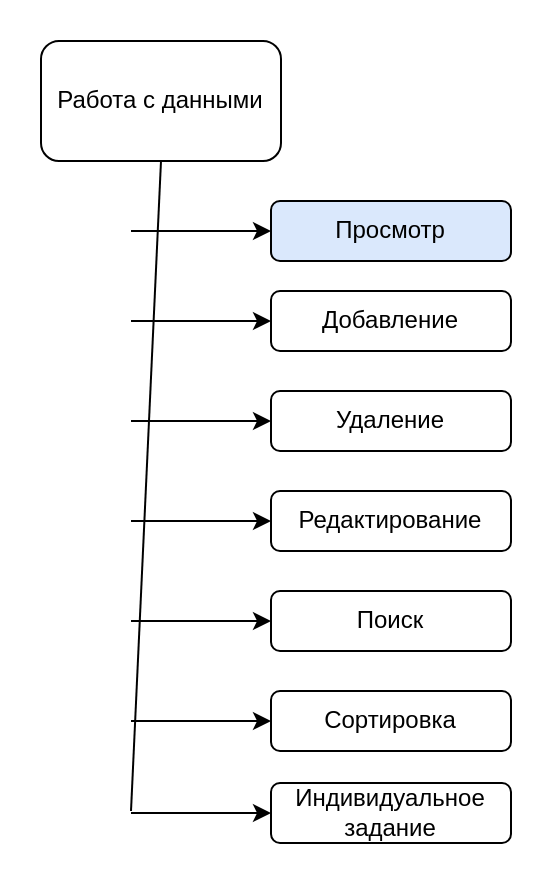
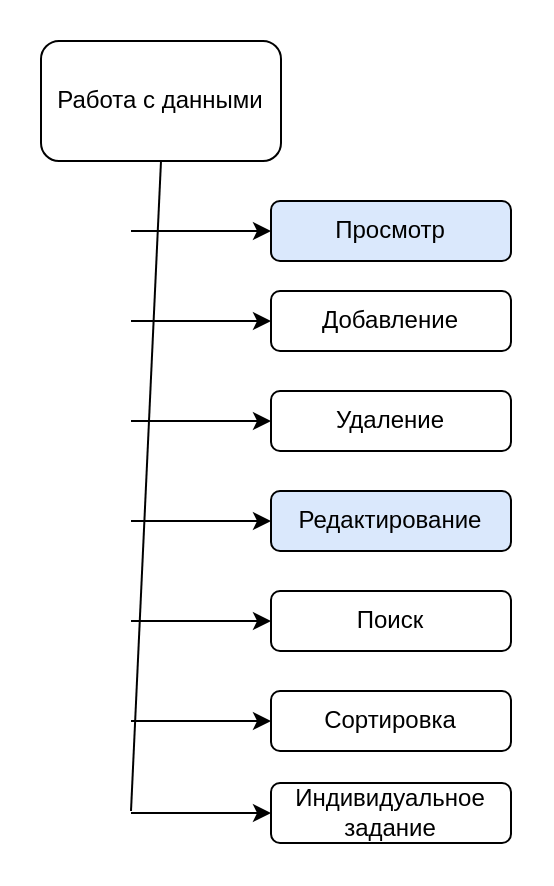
- <mxCell id="11" value="Редактирование" style="rounded=1;whiteSpace=wrap;html=1;" parent="1" vertex="1"><mxGeometry x="135" y="245" width="120" height="30" as="geometry" /></mxCell>
+ <mxCell id="11" value="Редактирование" style="rounded=1;whiteSpace=wrap;html=1;fillColor=#dae8fc;" parent="1" vertex="1"><mxGeometry x="135" y="245" width="120" height="30" as="geometry" /></mxCell>
